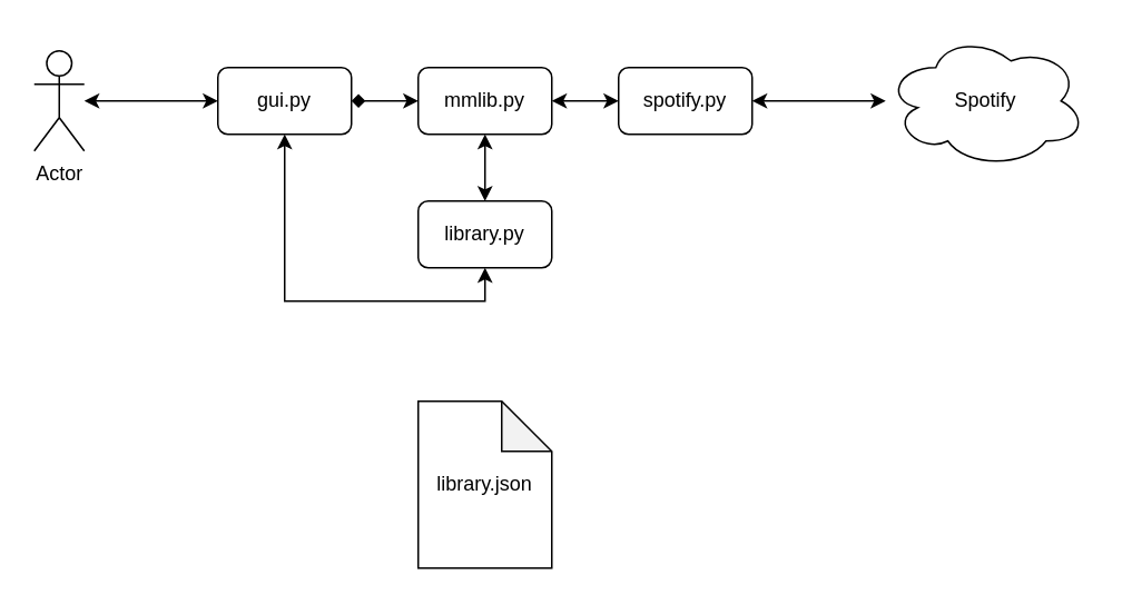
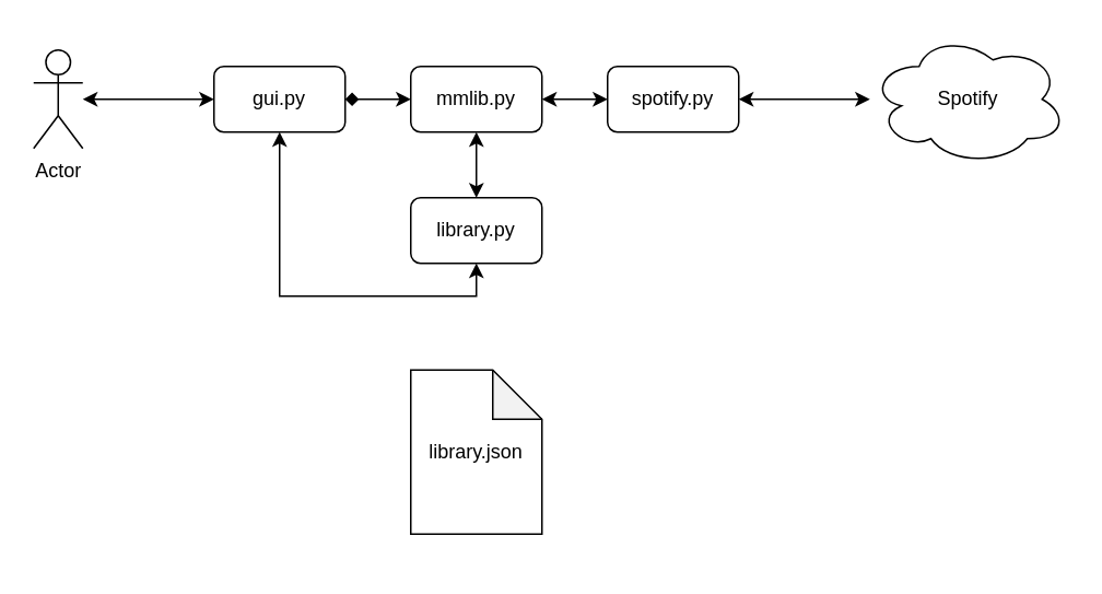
- <mxCell id="14" value="library.json" style="shape=note;whiteSpace=wrap;html=1;backgroundOutline=1;darkOpacity=0.05;" vertex="1" parent="1"><mxGeometry x="250" y="240" width="80" height="100" as="geometry" /></mxCell>
+ <mxCell id="14" value="library.json" style="shape=note;whiteSpace=wrap;html=1;backgroundOutline=1;darkOpacity=0.05;" vertex="1" parent="1"><mxGeometry x="250" y="225" width="80" height="100" as="geometry" /></mxCell>
